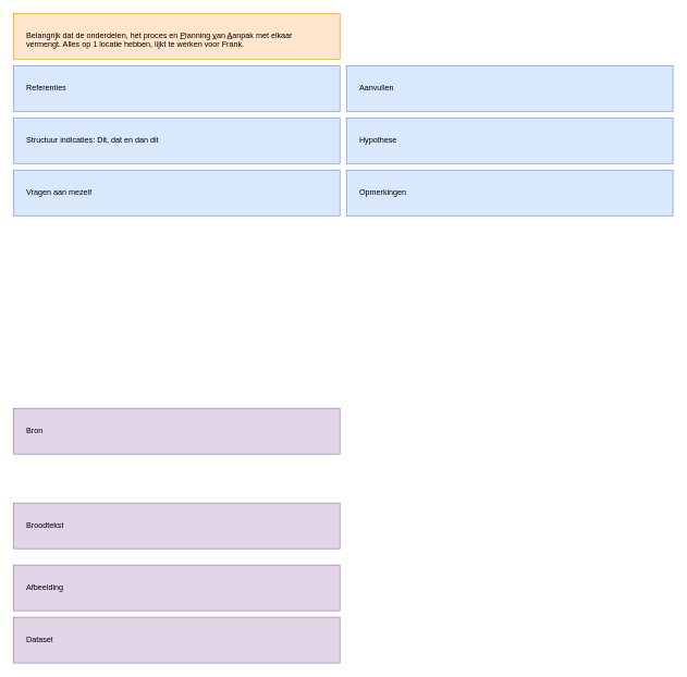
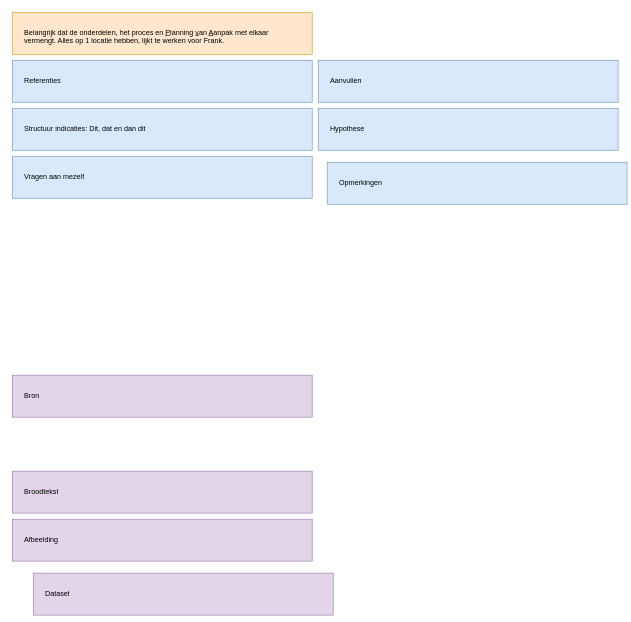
- <mxCell id="12" value="&lt;span id=&quot;docs-internal-guid-30df9070-7fff-03b2-cffd-e66a05f287d5&quot;&gt;&lt;p&gt;&lt;span title=&quot;Laatst toegevoegde bron&quot;&gt;Opmerkingen&lt;/span&gt;&lt;br&gt;&lt;/p&gt;&lt;/span&gt;" style="text;html=1;strokeColor=#6c8ebf;fillColor=#dae8fc;spacingLeft=10;spacingRight=10;whiteSpace=wrap;overflow=hidden;rotatable=0;points=[[0,0.5],[1,0.5]];portConstraint=eastwest;spacing=10;" parent="1" vertex="1"><mxGeometry x="530" y="260" width="500" height="70" as="geometry" /></mxCell>
+ <mxCell id="12" value="&lt;span id=&quot;docs-internal-guid-30df9070-7fff-03b2-cffd-e66a05f287d5&quot;&gt;&lt;p&gt;&lt;span title=&quot;Laatst toegevoegde bron&quot;&gt;Opmerkingen&lt;/span&gt;&lt;br&gt;&lt;/p&gt;&lt;/span&gt;" style="text;html=1;strokeColor=#6c8ebf;fillColor=#dae8fc;spacingLeft=10;spacingRight=10;whiteSpace=wrap;overflow=hidden;rotatable=0;points=[[0,0.5],[1,0.5]];portConstraint=eastwest;spacing=10;" parent="1" vertex="1"><mxGeometry x="545" y="270" width="500" height="70" as="geometry" /></mxCell>
- <mxCell id="6" value="&lt;span id=&quot;docs-internal-guid-30df9070-7fff-03b2-cffd-e66a05f287d5&quot;&gt;&lt;p&gt;&lt;span title=&quot;Laatst toegevoegde bron&quot;&gt;Broodtekst&lt;/span&gt;&lt;br&gt;&lt;/p&gt;&lt;/span&gt;" style="text;html=1;strokeColor=#9673a6;fillColor=#e1d5e7;spacingLeft=10;spacingRight=10;whiteSpace=wrap;overflow=hidden;rotatable=0;points=[[0,0.5],[1,0.5]];portConstraint=eastwest;spacing=10;" parent="1" vertex="1"><mxGeometry x="20" y="770" width="500" height="70" as="geometry" /></mxCell>
+ <mxCell id="6" value="&lt;span id=&quot;docs-internal-guid-30df9070-7fff-03b2-cffd-e66a05f287d5&quot;&gt;&lt;p&gt;&lt;span title=&quot;Laatst toegevoegde bron&quot;&gt;Broodtekst&lt;/span&gt;&lt;br&gt;&lt;/p&gt;&lt;/span&gt;" style="text;html=1;strokeColor=#9673a6;fillColor=#e1d5e7;spacingLeft=10;spacingRight=10;whiteSpace=wrap;overflow=hidden;rotatable=0;points=[[0,0.5],[1,0.5]];portConstraint=eastwest;spacing=10;" parent="1" vertex="1"><mxGeometry x="20" y="785" width="500" height="70" as="geometry" /></mxCell>
- <mxCell id="8" value="&lt;span id=&quot;docs-internal-guid-30df9070-7fff-03b2-cffd-e66a05f287d5&quot;&gt;&lt;p&gt;&lt;span title=&quot;Laatst toegevoegde bron&quot;&gt;Dataset&lt;/span&gt;&lt;br&gt;&lt;/p&gt;&lt;/span&gt;" style="text;html=1;strokeColor=#9673a6;fillColor=#e1d5e7;spacingLeft=10;spacingRight=10;whiteSpace=wrap;overflow=hidden;rotatable=0;points=[[0,0.5],[1,0.5]];portConstraint=eastwest;spacing=10;" parent="1" vertex="1"><mxGeometry x="20" y="945" width="500" height="70" as="geometry" /></mxCell>
+ <mxCell id="8" value="&lt;span id=&quot;docs-internal-guid-30df9070-7fff-03b2-cffd-e66a05f287d5&quot;&gt;&lt;p&gt;&lt;span title=&quot;Laatst toegevoegde bron&quot;&gt;Dataset&lt;/span&gt;&lt;br&gt;&lt;/p&gt;&lt;/span&gt;" style="text;html=1;strokeColor=#9673a6;fillColor=#e1d5e7;spacingLeft=10;spacingRight=10;whiteSpace=wrap;overflow=hidden;rotatable=0;points=[[0,0.5],[1,0.5]];portConstraint=eastwest;spacing=10;" parent="1" vertex="1"><mxGeometry x="55" y="955" width="500" height="70" as="geometry" /></mxCell>
